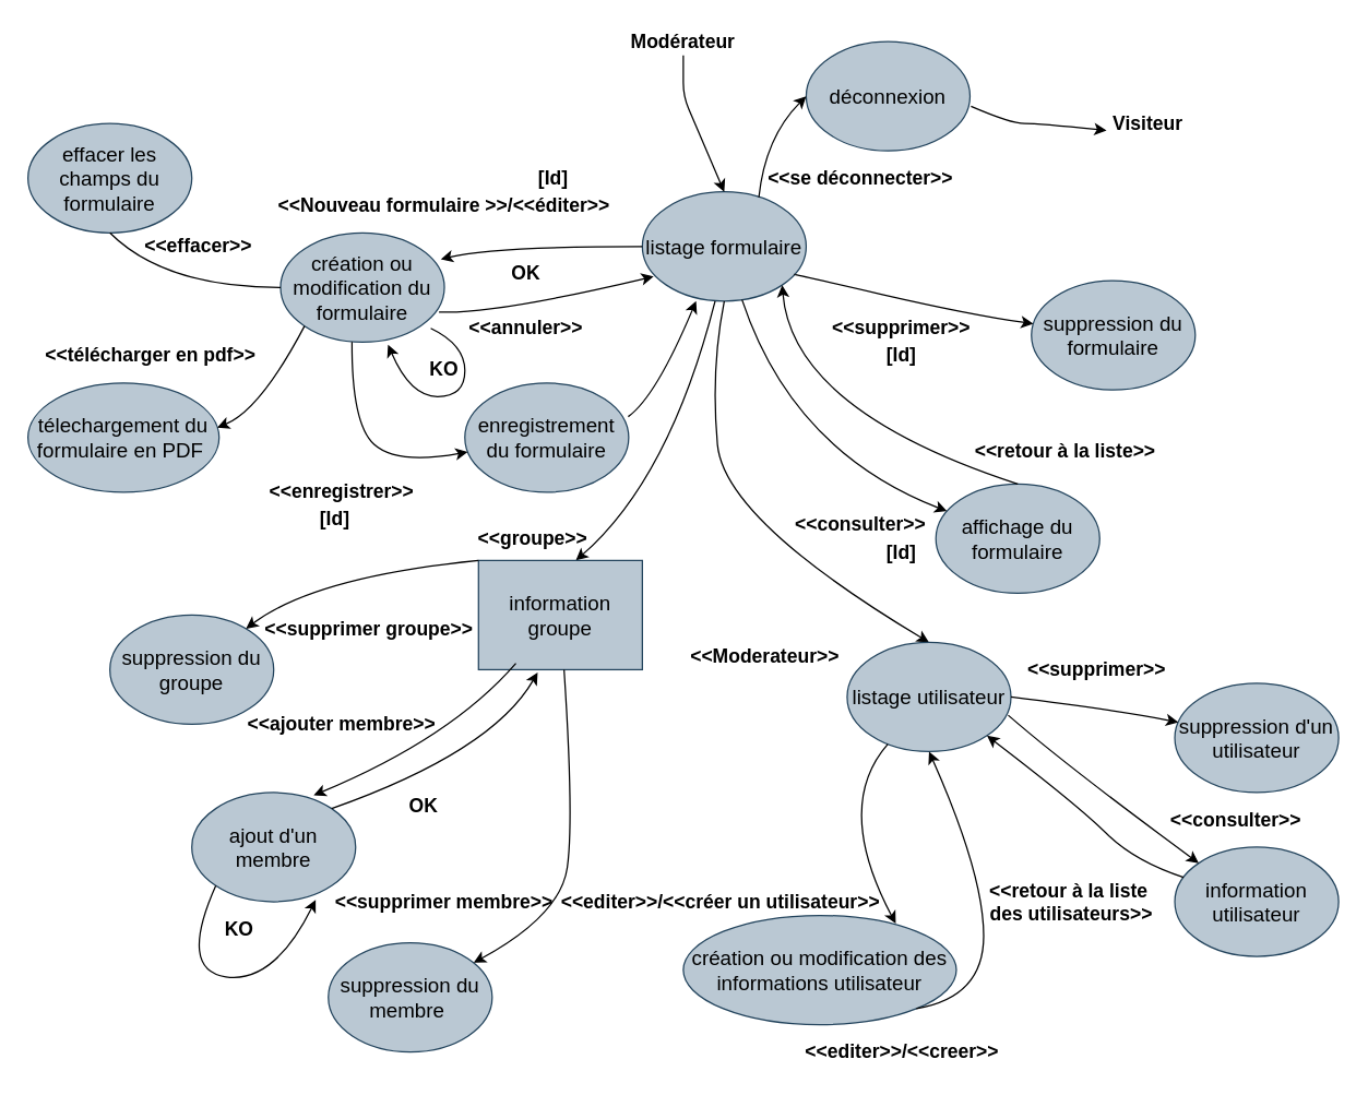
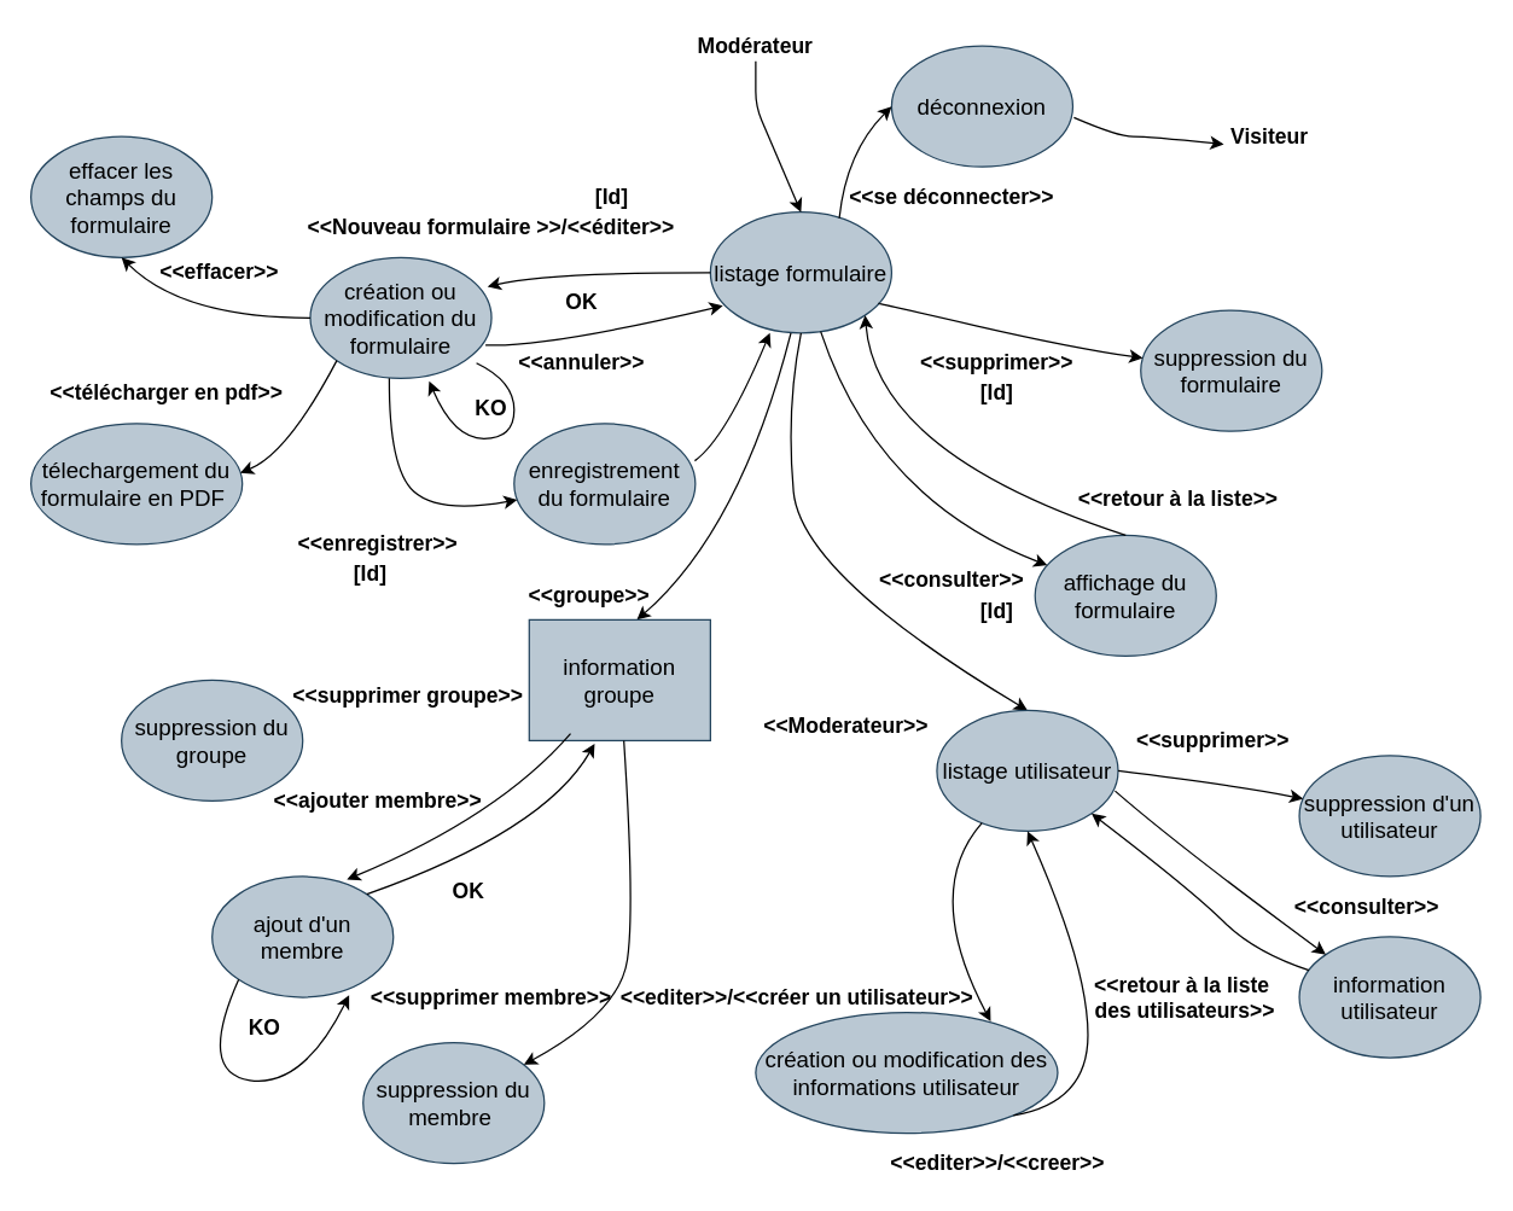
- <mxCell id="28" value="" style="curved=1;endArrow=none;html=1;rounded=0;entryX=0.5;entryY=1;entryDx=0;entryDy=0;exitX=0;exitY=0.5;exitDx=0;exitDy=0;" edge="1" parent="1" source="8" target="12"><mxGeometry width="50" height="50" relative="1" as="geometry"><mxPoint x="320" y="250" as="sourcePoint" /><mxPoint x="370" y="200" as="targetPoint" /><Array as="points"><mxPoint x="120" y="210" /></Array></mxGeometry></mxCell>
+ <mxCell id="28" value="" style="curved=1;endArrow=classic;html=1;rounded=0;entryX=0.5;entryY=1;entryDx=0;entryDy=0;exitX=0;exitY=0.5;exitDx=0;exitDy=0;" edge="1" parent="1" source="8" target="12"><mxGeometry width="50" height="50" relative="1" as="geometry"><mxPoint x="320" y="250" as="sourcePoint" /><mxPoint x="370" y="200" as="targetPoint" /><Array as="points"><mxPoint x="120" y="210" /></Array></mxGeometry></mxCell>
- <mxCell id="59" value="" style="curved=1;endArrow=classic;html=1;rounded=0;exitX=0;exitY=0;exitDx=0;exitDy=0;" edge="1" parent="1" source="41" target="58"><mxGeometry width="50" height="50" relative="1" as="geometry"><mxPoint x="370" y="520" as="sourcePoint" /><mxPoint x="460" y="530" as="targetPoint" /><Array as="points"><mxPoint x="230" y="422" /></Array></mxGeometry></mxCell>
